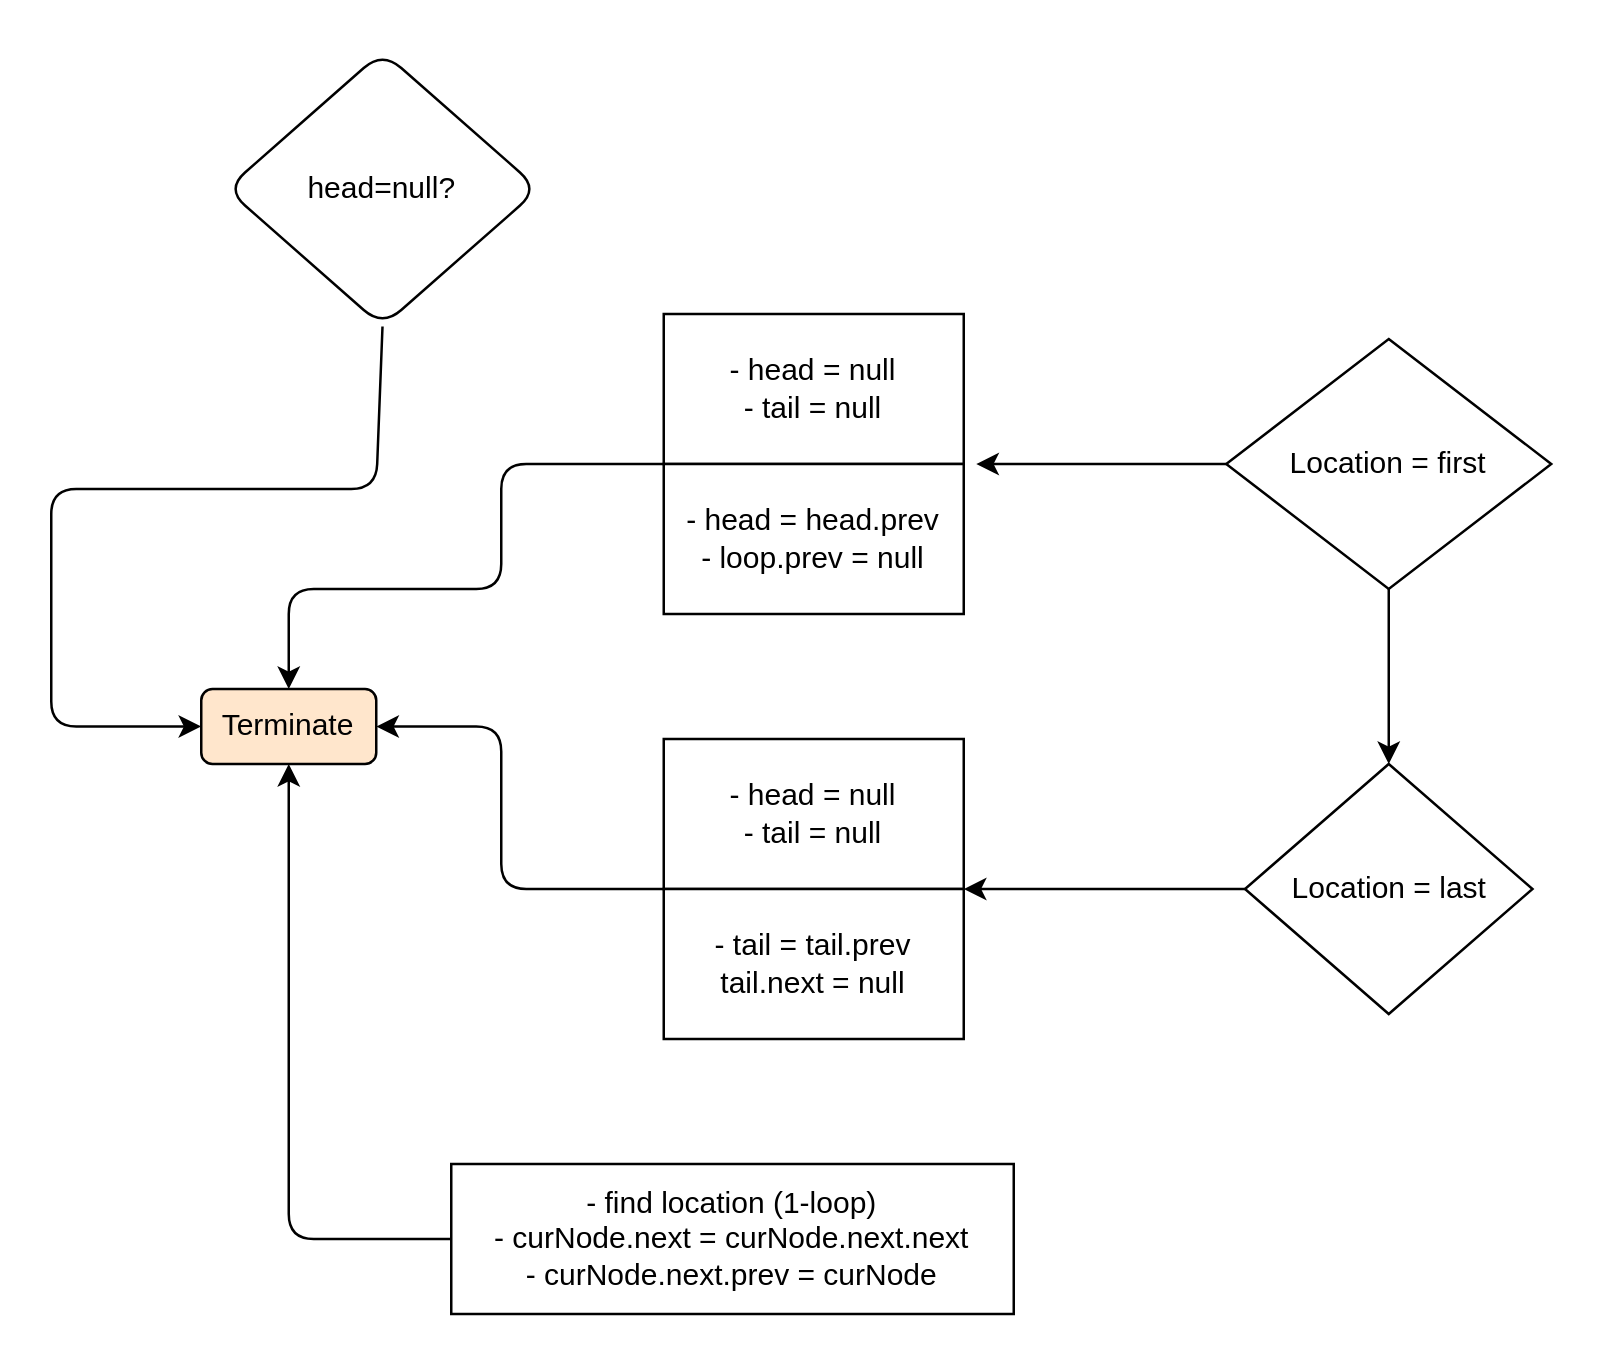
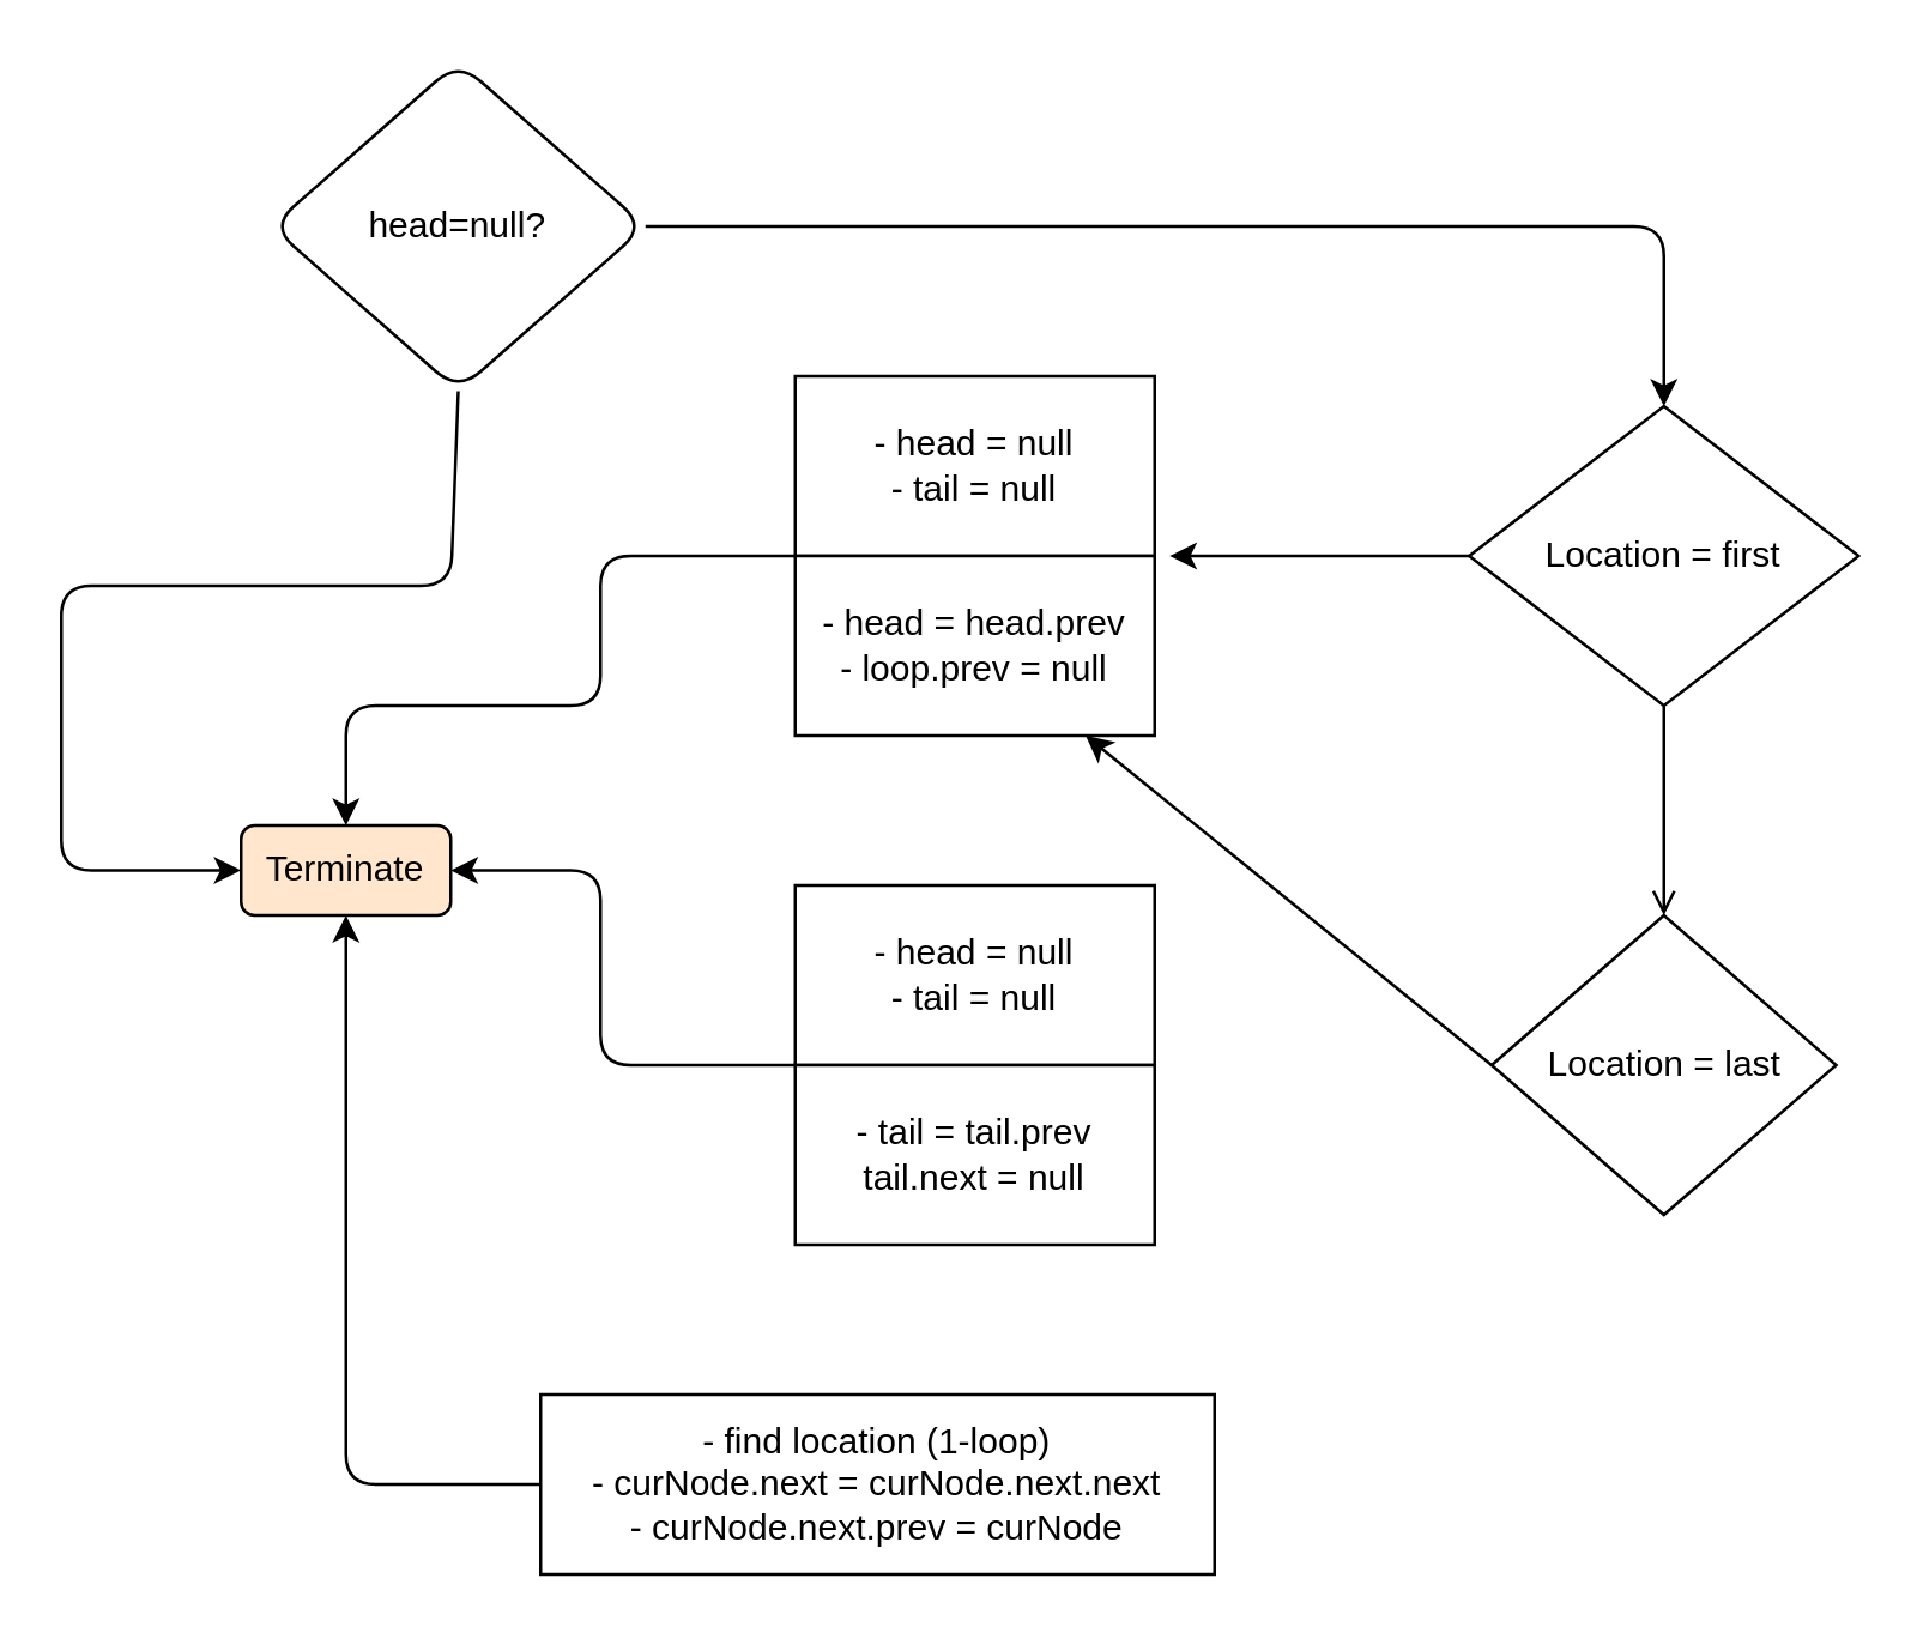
+ <mxCell id="9" value="" style="endArrow=classic;html=1;exitX=1;exitY=0.5;exitDx=0;exitDy=0;entryX=0.5;entryY=0;entryDx=0;entryDy=0;" edge="1" parent="1" source="2" target="5"><mxGeometry width="50" height="50" relative="1" as="geometry"><mxPoint x="300" y="195" as="sourcePoint" /><mxPoint x="350" y="145" as="targetPoint" /><Array as="points"><mxPoint x="555" y="75" /></Array></mxGeometry></mxCell>
- <mxCell id="4" value="" style="edgeStyle=none;html=1;" edge="1" parent="1" source="5" target="11"><mxGeometry relative="1" as="geometry" /></mxCell>
+ <mxCell id="4" value="" style="edgeStyle=none;html=1;endArrow=open;" edge="1" parent="1" source="5" target="11"><mxGeometry relative="1" as="geometry" /></mxCell>
- <mxCell id="14" value="" style="endArrow=classic;html=1;entryX=1;entryY=0;entryDx=0;entryDy=0;exitX=0;exitY=0.5;exitDx=0;exitDy=0;" edge="1" parent="1" source="11" target="13"><mxGeometry width="50" height="50" relative="1" as="geometry"><mxPoint x="400" y="375" as="sourcePoint" /><mxPoint x="450" y="325" as="targetPoint" /></mxGeometry></mxCell>
+ <mxCell id="14" value="" style="endArrow=classic;html=1;exitX=0;exitY=0.5;exitDx=0;exitDy=0;" edge="1" parent="1" source="11" target="7"><mxGeometry width="50" height="50" relative="1" as="geometry"><mxPoint x="400" y="375" as="sourcePoint" /><mxPoint x="450" y="325" as="targetPoint" /></mxGeometry></mxCell>
